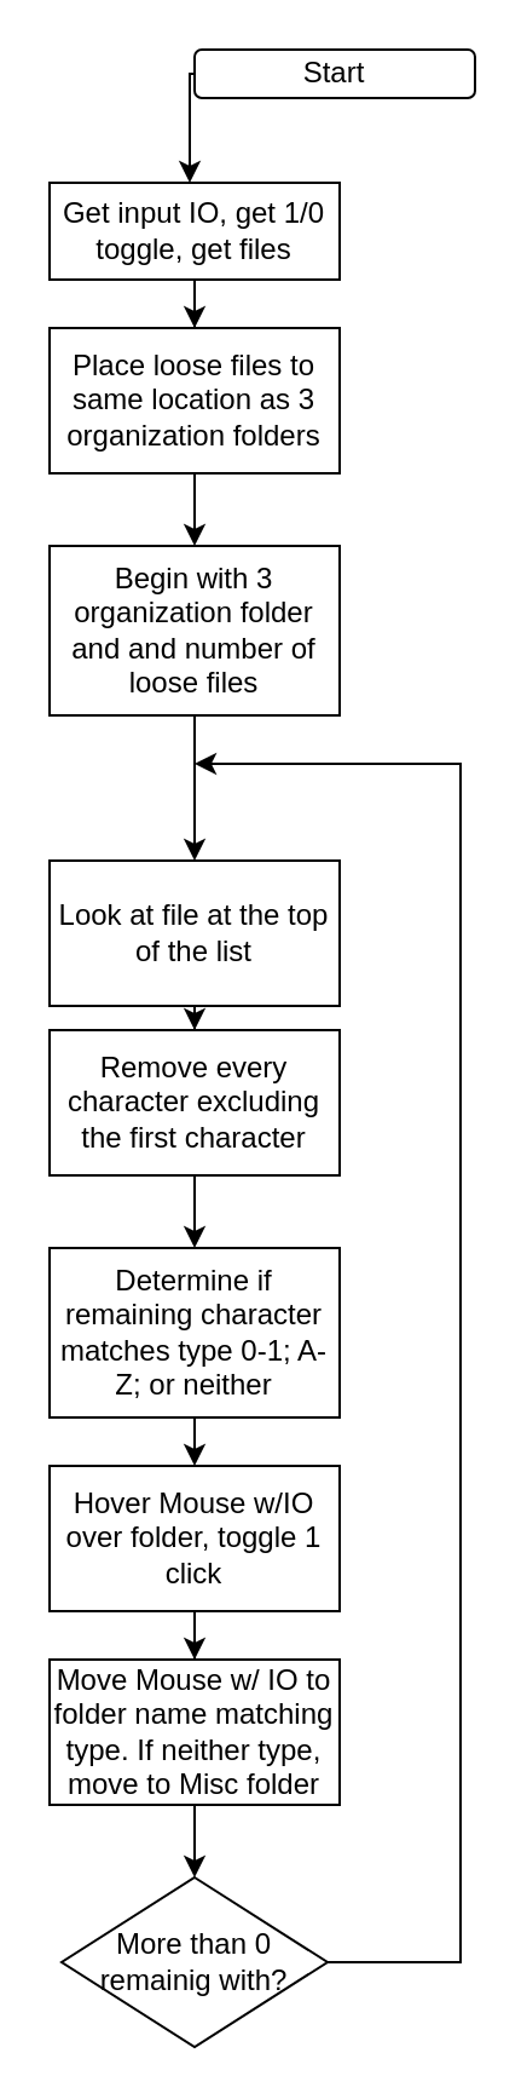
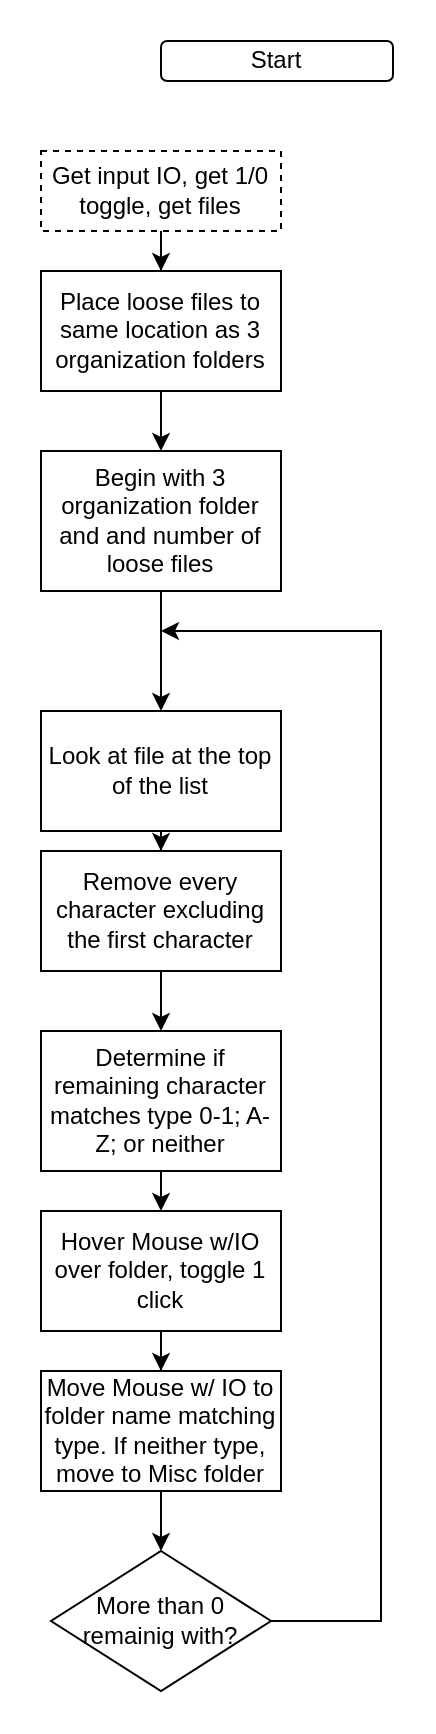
- <mxCell id="2" value="" style="edgeStyle=orthogonalEdgeStyle;rounded=0;orthogonalLoop=1;jettySize=auto;html=1;" edge="1" parent="1" source="3" target="5"><mxGeometry relative="1" as="geometry"><Array as="points"><mxPoint x="78" y="45" /><mxPoint x="78" y="45" /></Array></mxGeometry></mxCell>
- <mxCell id="5" value="Get input IO, get 1/0 toggle, get files" style="rounded=0;whiteSpace=wrap;html=1;" vertex="1" parent="1"><mxGeometry x="20" y="75" width="120" height="40" as="geometry" /></mxCell>
+ <mxCell id="5" value="Get input IO, get 1/0 toggle, get files" style="rounded=0;whiteSpace=wrap;html=1;dashed=1;" vertex="1" parent="1"><mxGeometry x="20" y="75" width="120" height="40" as="geometry" /></mxCell>
